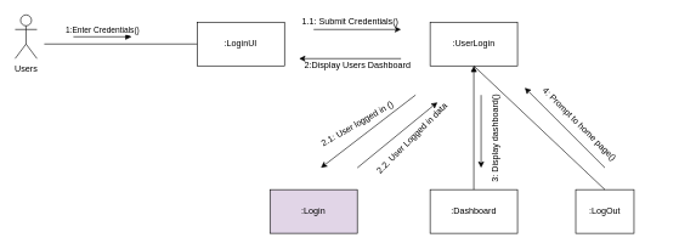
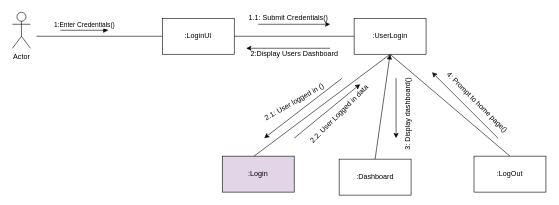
+ <mxCell id="10" value="" style="endArrow=none;html=1;rounded=0;entryX=0;entryY=0.5;entryDx=0;entryDy=0;exitX=1;exitY=0.5;exitDx=0;exitDy=0;" edge="1" parent="1" source="3" target="4"><mxGeometry width="50" height="50" relative="1" as="geometry"><mxPoint x="440" y="120" as="sourcePoint" /><mxPoint x="490" y="70" as="targetPoint" /></mxGeometry></mxCell>
- <mxCell id="2" value="Users" style="shape=umlActor;verticalLabelPosition=bottom;verticalAlign=top;html=1;outlineConnect=0;" vertex="1" parent="1"><mxGeometry x="20" y="20" width="30" height="60" as="geometry" /></mxCell>
+ <mxCell id="2" value="Actor" style="shape=umlActor;verticalLabelPosition=bottom;verticalAlign=top;html=1;outlineConnect=0;" vertex="1" parent="1"><mxGeometry x="20" y="20" width="30" height="60" as="geometry" /></mxCell>
+ <mxCell id="13" value="" style="endArrow=none;html=1;rounded=0;entryX=0.5;entryY=1;entryDx=0;entryDy=0;exitX=0.442;exitY=0;exitDx=0;exitDy=0;exitPerimeter=0;" edge="1" parent="1" source="7" target="4"><mxGeometry width="50" height="50" relative="1" as="geometry"><mxPoint x="490" y="190" as="sourcePoint" /><mxPoint x="540" y="140" as="targetPoint" /></mxGeometry></mxCell>
- <mxCell id="6" value=":Dashboard" style="rounded=0;whiteSpace=wrap;html=1;" vertex="1" parent="1"><mxGeometry x="590" y="260" width="120" height="60" as="geometry" /></mxCell>
+ <mxCell id="6" value=":Dashboard" style="rounded=0;whiteSpace=wrap;html=1;" vertex="1" parent="1"><mxGeometry x="565" y="265" width="120" height="60" as="geometry" /></mxCell>
- <mxCell id="5" value=":LogOut" style="rounded=0;whiteSpace=wrap;html=1;" vertex="1" parent="1"><mxGeometry x="790" y="260" width="80" height="60" as="geometry" /></mxCell>
+ <mxCell id="5" value=":LogOut" style="rounded=0;whiteSpace=wrap;html=1;" vertex="1" parent="1"><mxGeometry x="790" y="260" width="120" height="60" as="geometry" /></mxCell>
